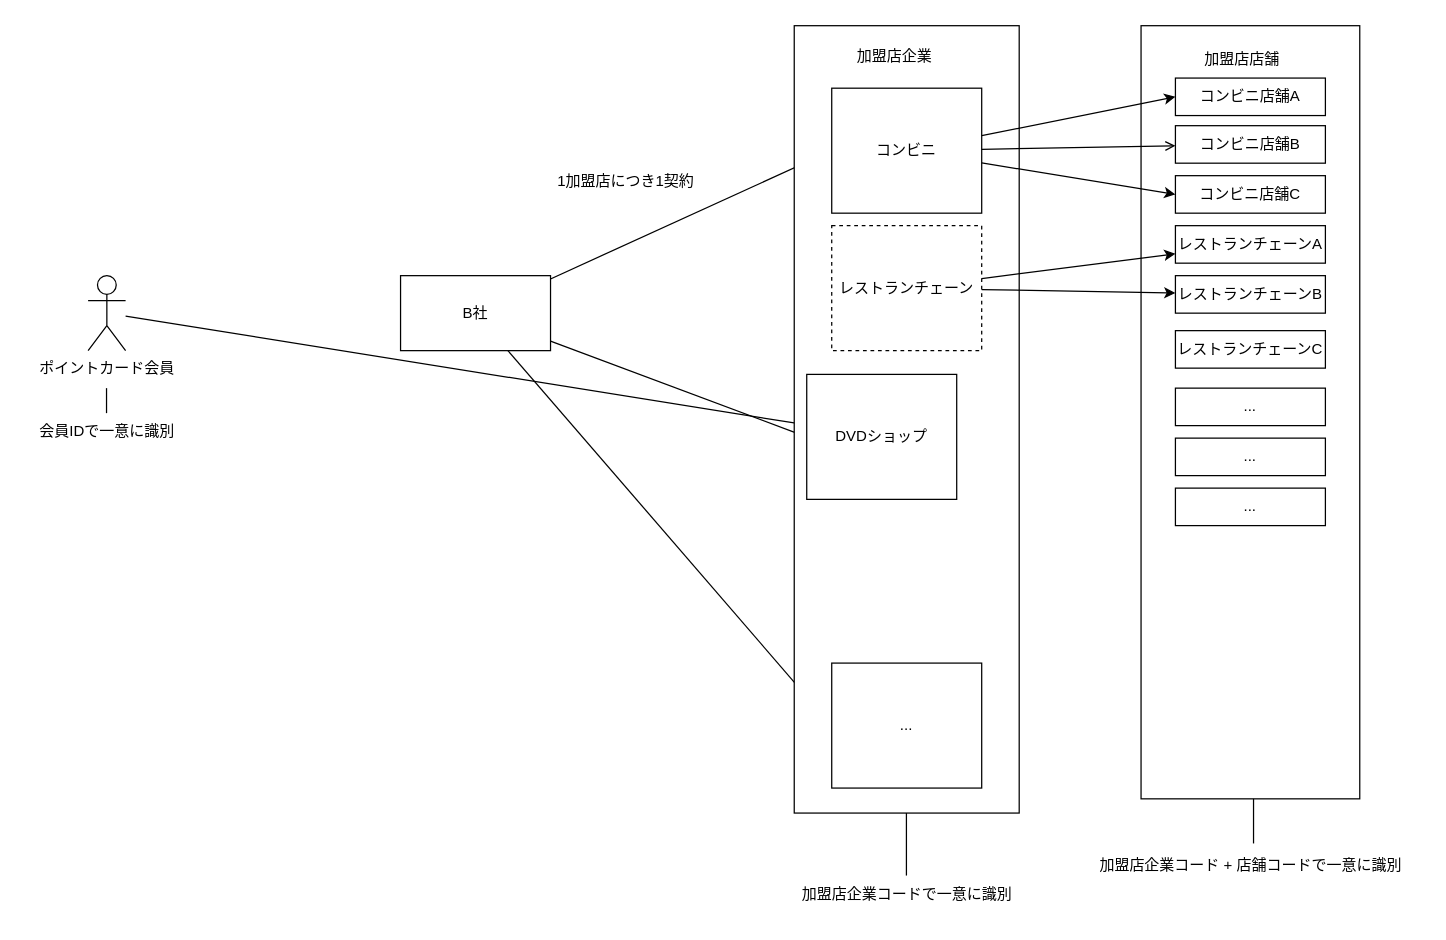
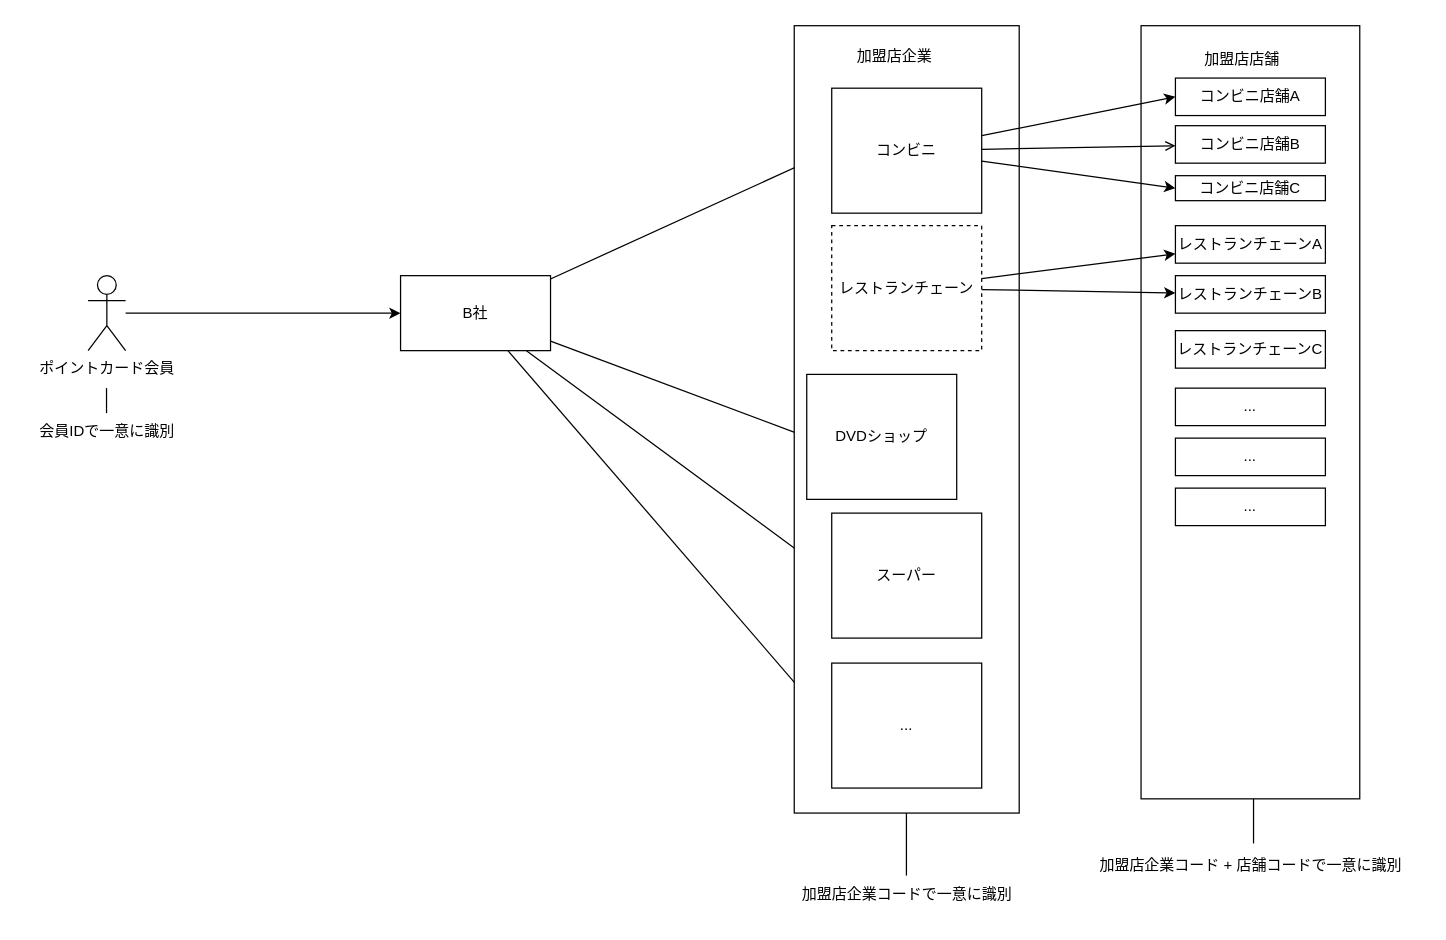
- <mxCell id="11" value="1加盟店につき1契約" style="text;html=1;align=center;verticalAlign=middle;resizable=0;points=[];autosize=1;strokeColor=none;fillColor=none;" parent="1" vertex="1"><mxGeometry x="435" y="130" width="130" height="30" as="geometry" /></mxCell>
- <mxCell id="27" value="コンビニ店舗C" style="rounded=0;whiteSpace=wrap;html=1;" parent="20" vertex="1"><mxGeometry x="32.5" y="120" width="120" height="30" as="geometry" /></mxCell>
+ <mxCell id="27" value="コンビニ店舗C" style="rounded=0;whiteSpace=wrap;html=1;" parent="20" vertex="1"><mxGeometry x="32.5" y="120" width="120" height="20" as="geometry" /></mxCell>
- <mxCell id="2" style="edgeStyle=none;html=1;" parent="1" source="3" target="18" edge="1"><mxGeometry relative="1" as="geometry" /></mxCell>
+ <mxCell id="2" style="edgeStyle=none;html=1;" parent="1" source="3" target="7" edge="1"><mxGeometry relative="1" as="geometry" /></mxCell>
+ <mxCell id="5" style="edgeStyle=none;html=1;entryX=0;entryY=0.5;entryDx=0;entryDy=0;" parent="1" source="7" target="17" edge="1"><mxGeometry relative="1" as="geometry" /></mxCell>
+ <mxCell id="17" value="スーパー" style="rounded=0;whiteSpace=wrap;html=1;" parent="12" vertex="1"><mxGeometry x="35" y="390" width="120" height="100" as="geometry" /></mxCell>
